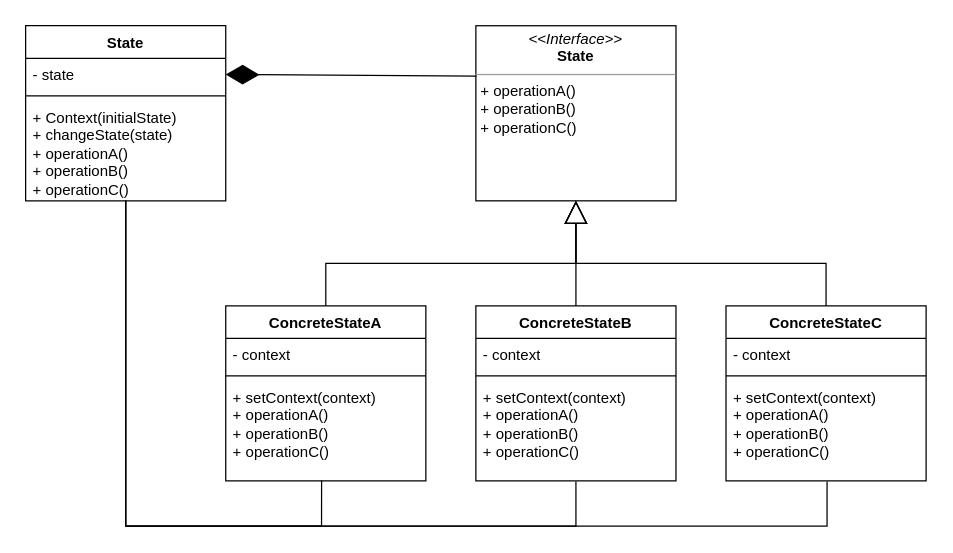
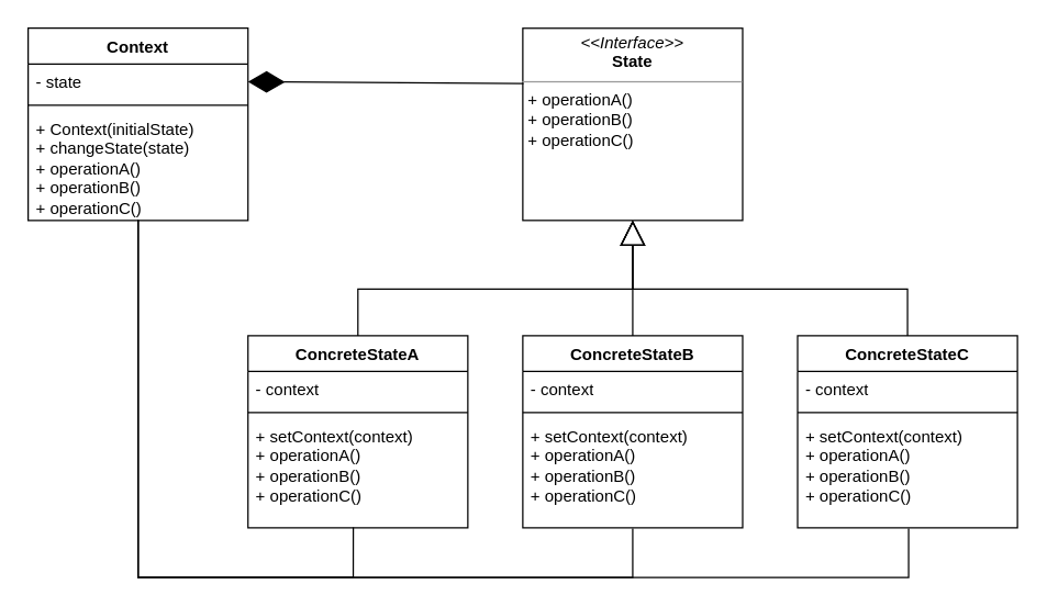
- <mxCell id="2" value="State" style="swimlane;fontStyle=1;align=center;verticalAlign=top;childLayout=stackLayout;horizontal=1;startSize=26;horizontalStack=0;resizeParent=1;resizeParentMax=0;resizeLast=0;collapsible=1;marginBottom=0;whiteSpace=wrap;html=1;" vertex="1" parent="1"><mxGeometry x="20" y="20" width="160" height="140" as="geometry" /></mxCell>
+ <mxCell id="2" value="Context" style="swimlane;fontStyle=1;align=center;verticalAlign=top;childLayout=stackLayout;horizontal=1;startSize=26;horizontalStack=0;resizeParent=1;resizeParentMax=0;resizeLast=0;collapsible=1;marginBottom=0;whiteSpace=wrap;html=1;" vertex="1" parent="1"><mxGeometry x="20" y="20" width="160" height="140" as="geometry" /></mxCell>
